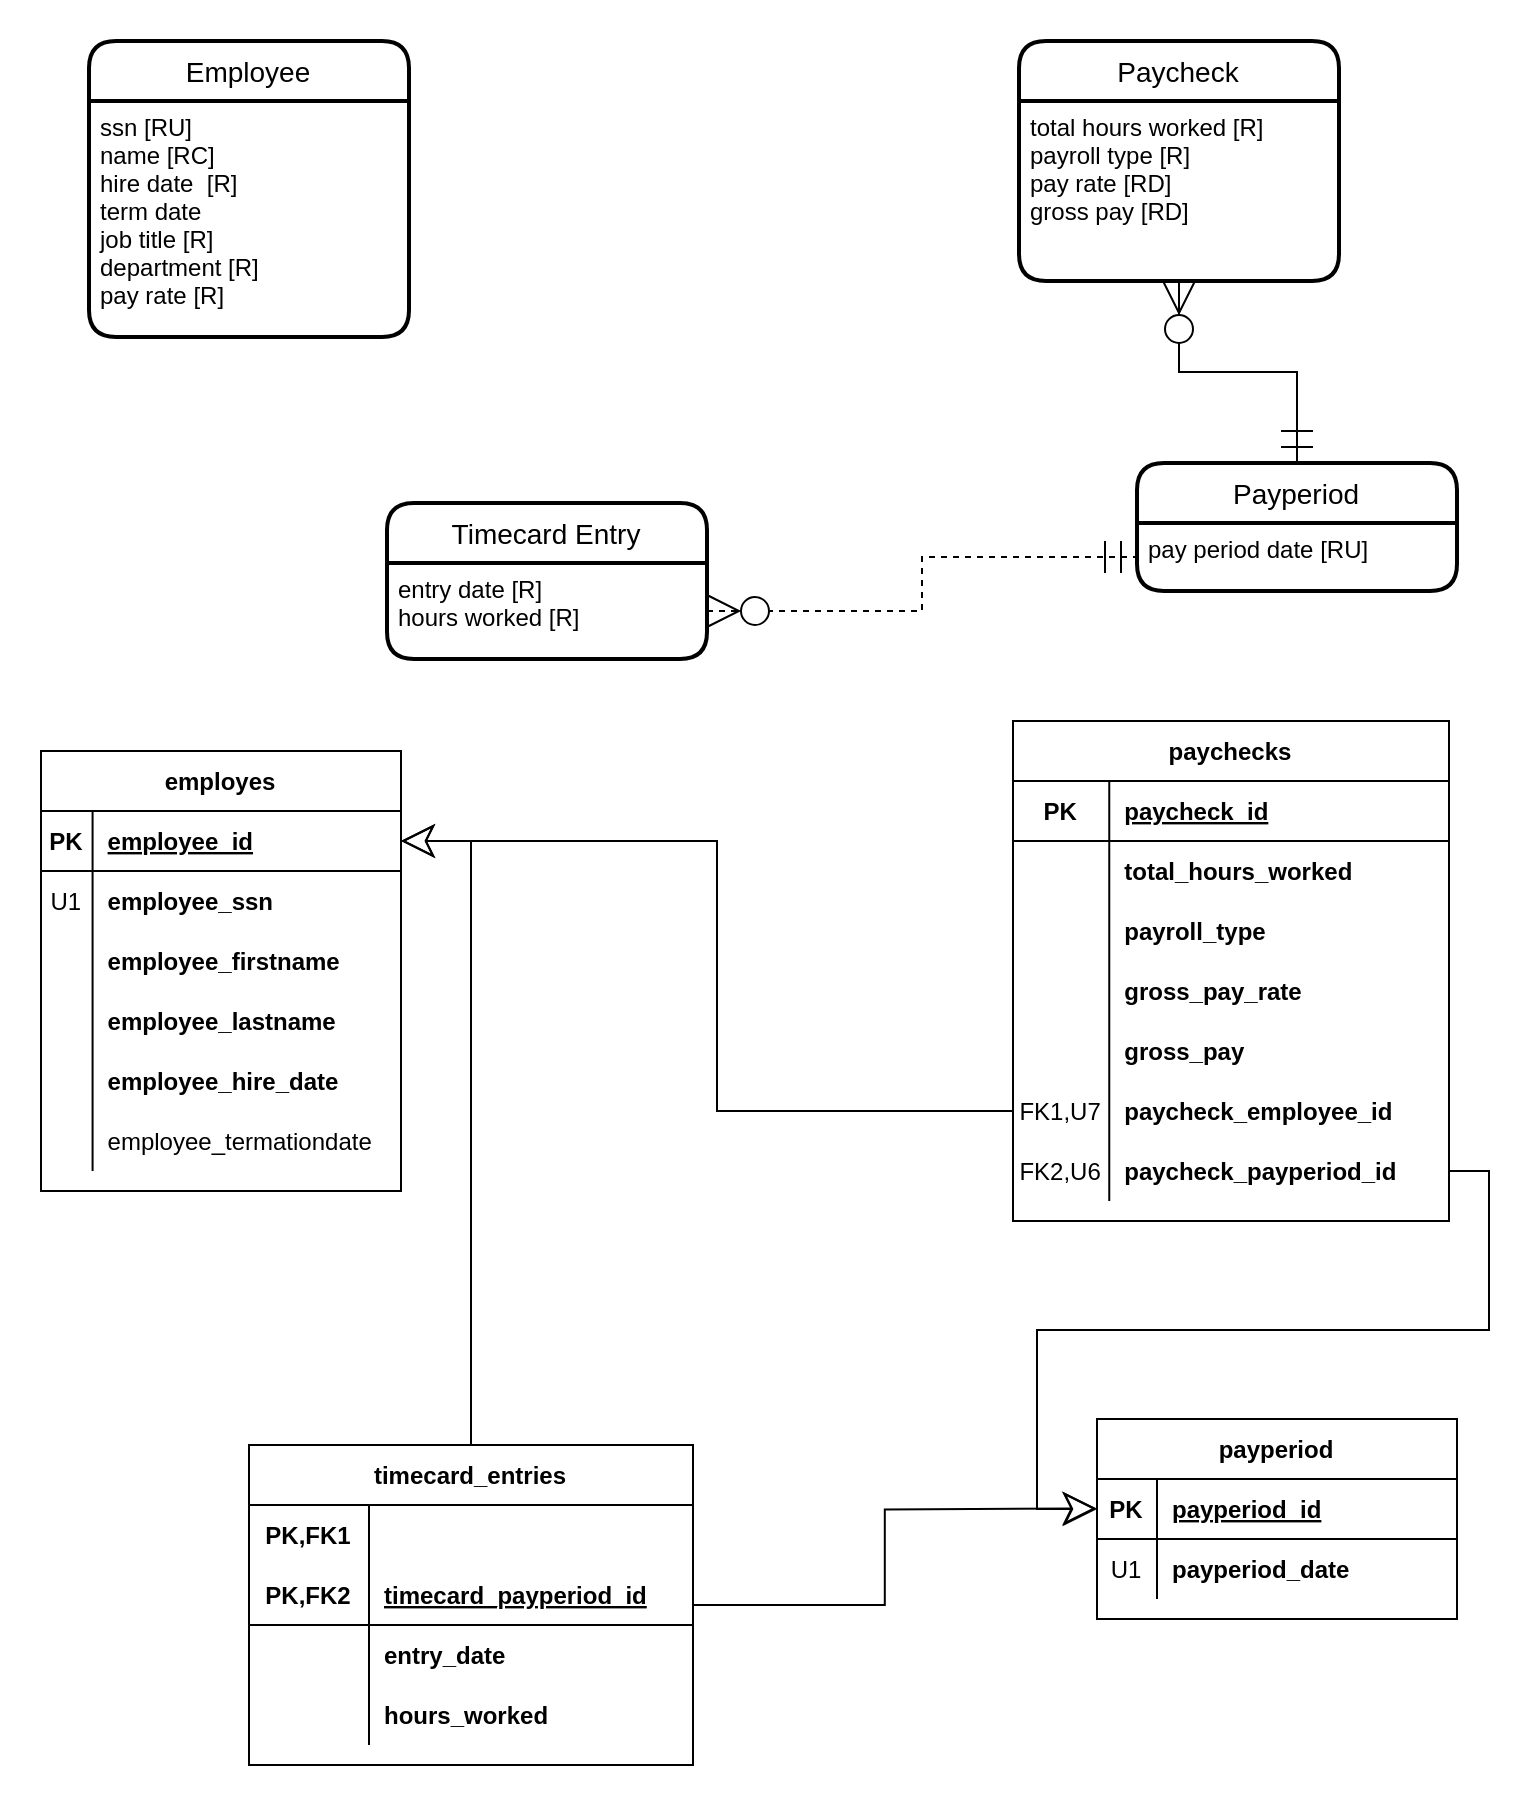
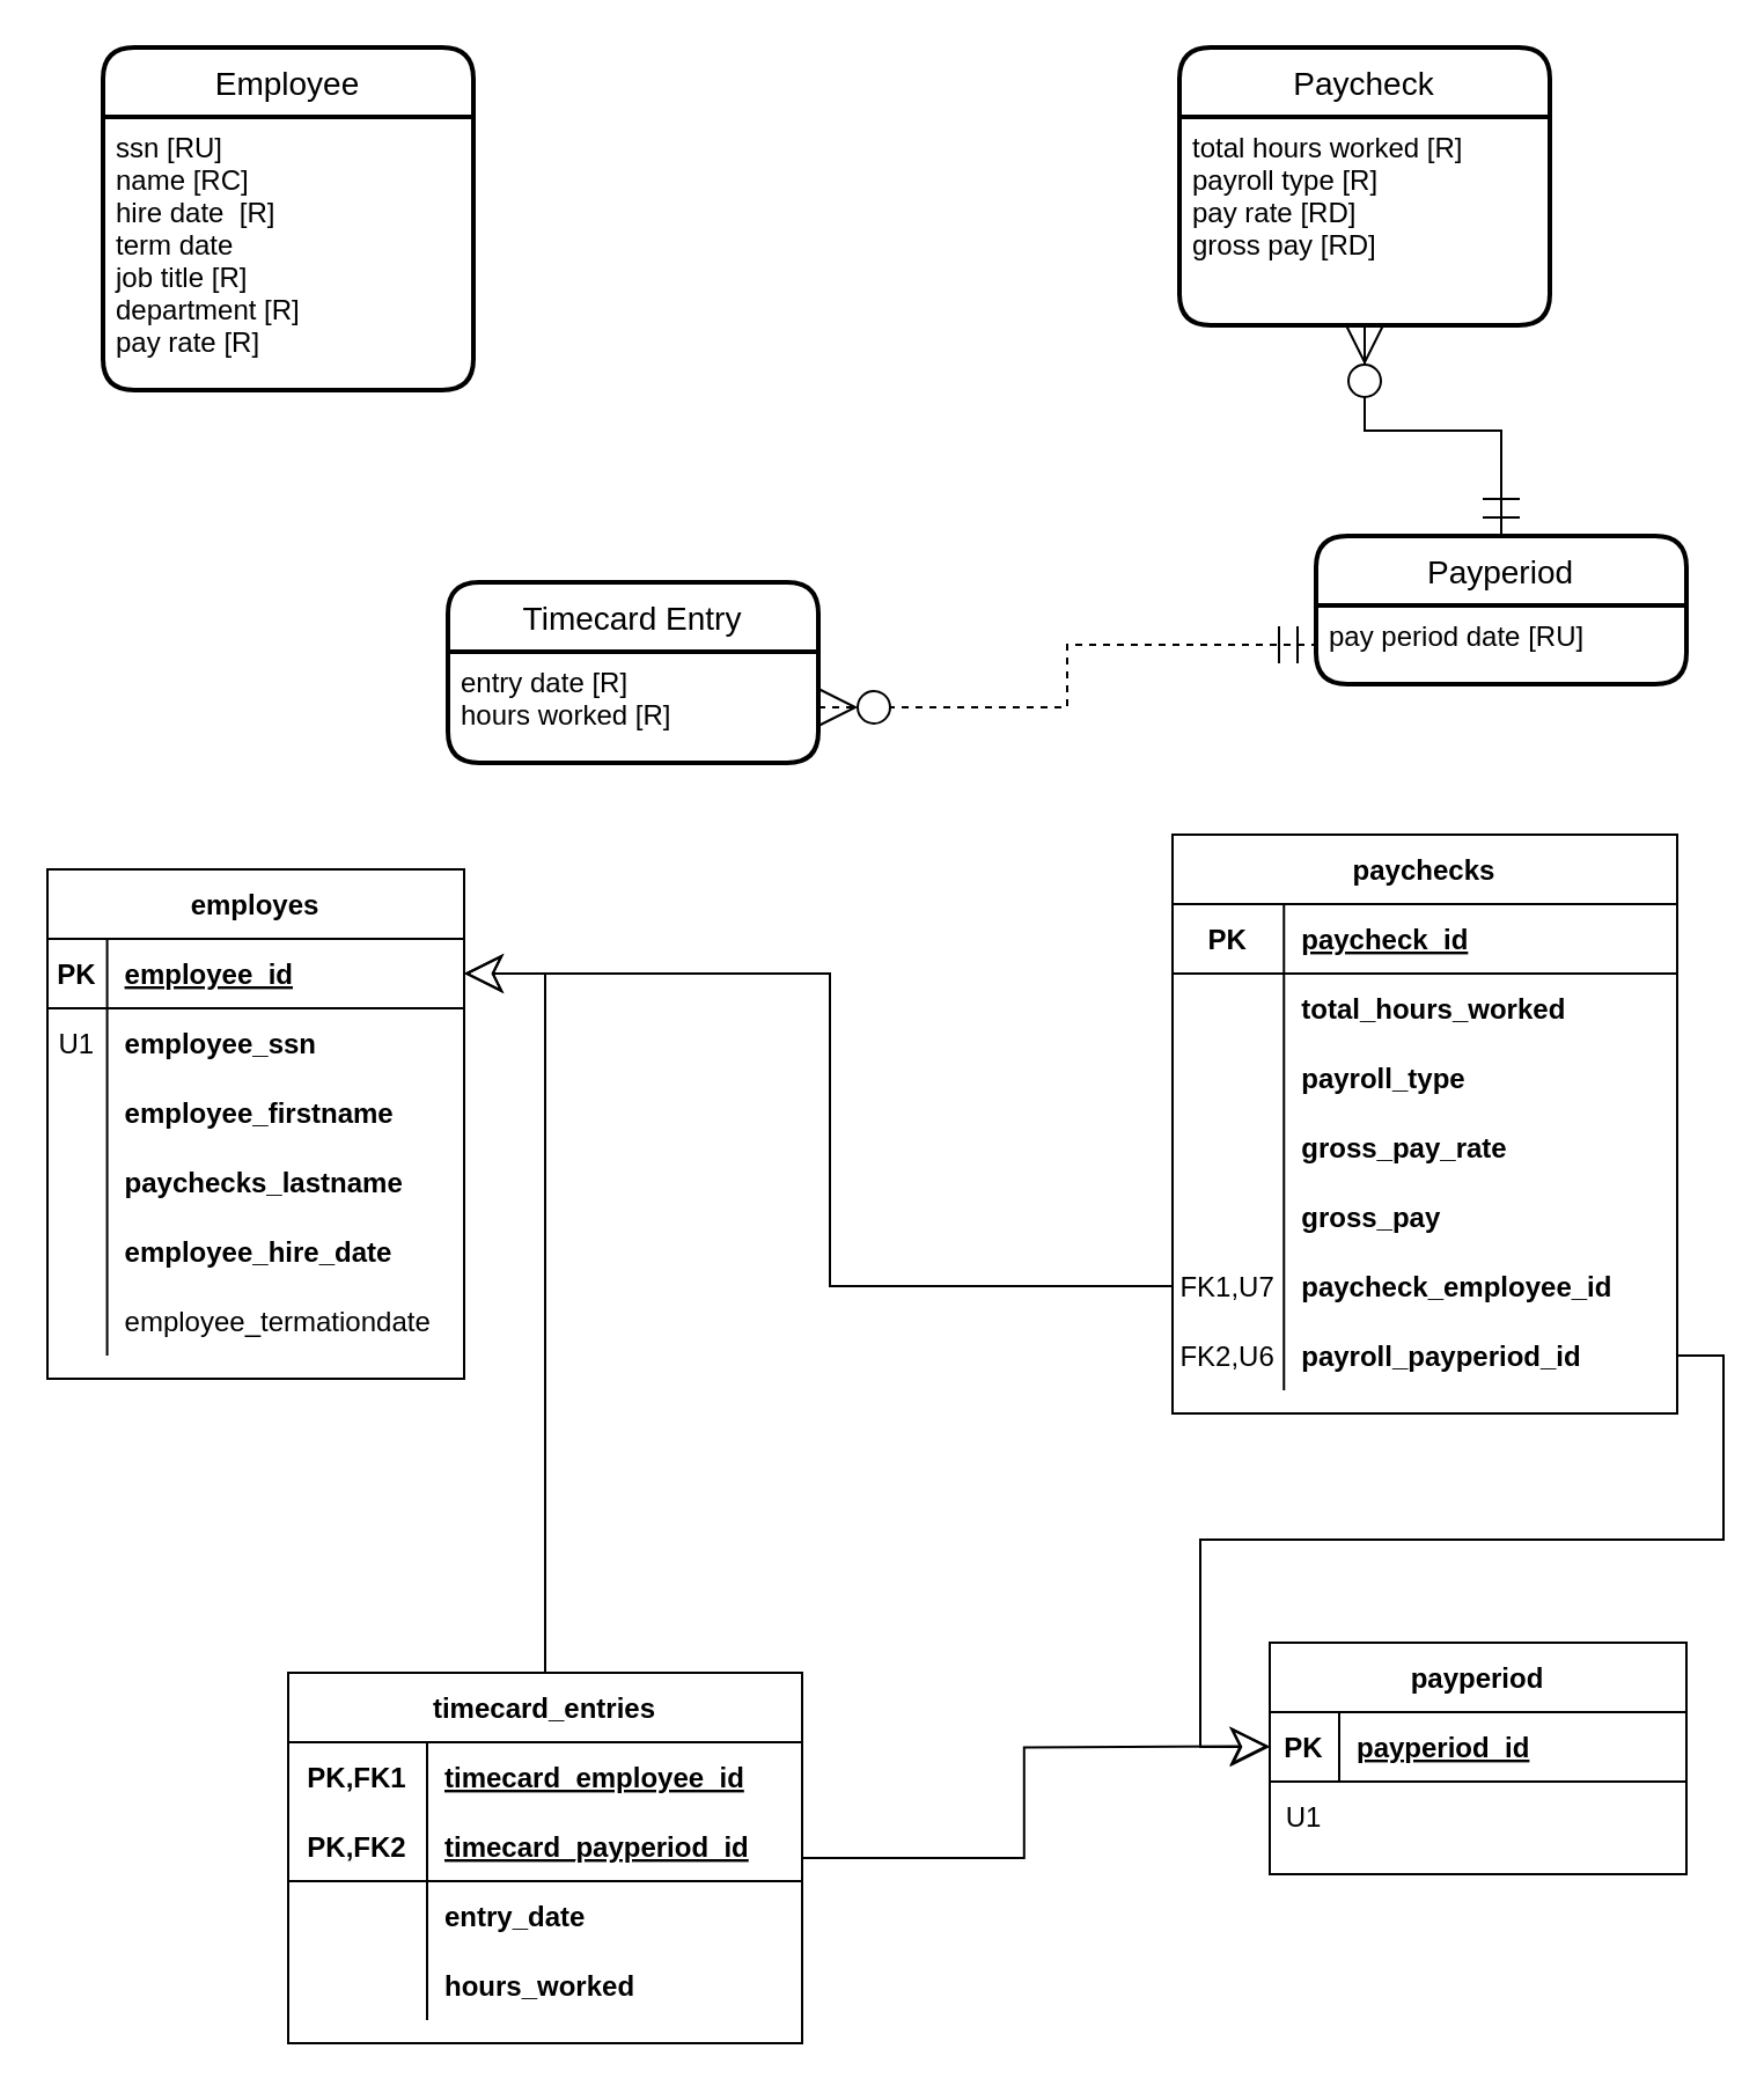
- <mxCell id="18" value="employee_lastname" style="shape=partialRectangle;connectable=0;fillColor=none;top=0;left=0;bottom=0;right=0;align=left;spacingLeft=6;overflow=hidden;fontStyle=1" vertex="1" parent="16"><mxGeometry x="25.792" width="154.208" height="30" as="geometry" /></mxCell>
+ <mxCell id="18" value="paychecks_lastname" style="shape=partialRectangle;connectable=0;fillColor=none;top=0;left=0;bottom=0;right=0;align=left;spacingLeft=6;overflow=hidden;fontStyle=1" vertex="1" parent="16"><mxGeometry x="25.792" width="154.208" height="30" as="geometry" /></mxCell>
- <mxCell id="50" value="paycheck_payperiod_id" style="shape=partialRectangle;connectable=0;fillColor=none;top=0;left=0;bottom=0;right=0;align=left;spacingLeft=6;overflow=hidden;fontStyle=1" vertex="1" parent="48"><mxGeometry x="48.125" width="169.875" height="30" as="geometry" /></mxCell>
+ <mxCell id="50" value="payroll_payperiod_id" style="shape=partialRectangle;connectable=0;fillColor=none;top=0;left=0;bottom=0;right=0;align=left;spacingLeft=6;overflow=hidden;fontStyle=1" vertex="1" parent="48"><mxGeometry x="48.125" width="169.875" height="30" as="geometry" /></mxCell>
+ <mxCell id="67" value="timecard_employee_id" style="shape=partialRectangle;connectable=0;fillColor=none;top=0;left=0;bottom=0;right=0;align=left;spacingLeft=6;fontStyle=5;overflow=hidden;" vertex="1" parent="65"><mxGeometry x="60" width="162" height="30" as="geometry" /></mxCell>
- <mxCell id="60" value="payperiod_date" style="shape=partialRectangle;connectable=0;fillColor=none;top=0;left=0;bottom=0;right=0;align=left;spacingLeft=6;overflow=hidden;fontStyle=1" vertex="1" parent="58"><mxGeometry x="30" width="150" height="30" as="geometry" /></mxCell>
